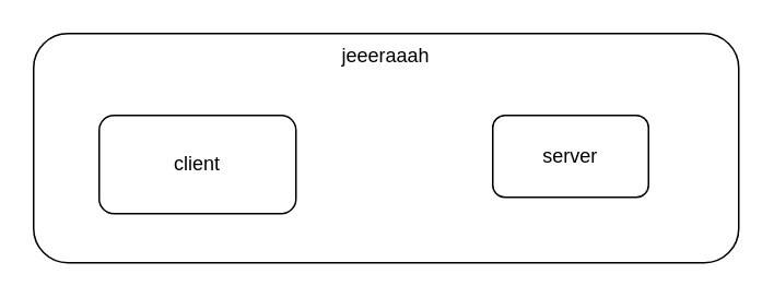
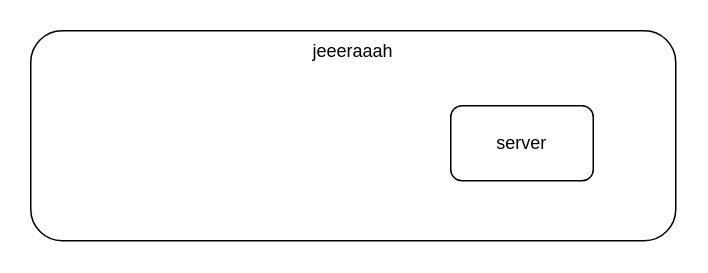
- <mxCell id="4" value="client" style="rounded=1;whiteSpace=wrap;html=1;" vertex="1" parent="1"><mxGeometry x="60" y="70" width="120" height="60" as="geometry" /></mxCell>
